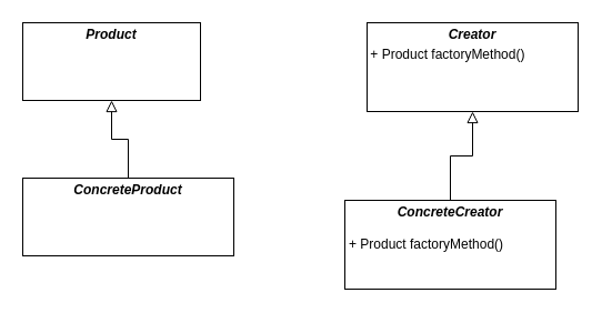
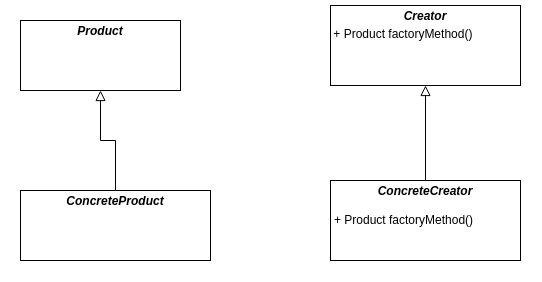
- <mxCell id="7" value="&lt;p style=&quot;margin: 4px 0px 0px ; text-align: center&quot;&gt;&lt;span style=&quot;text-align: left&quot;&gt;&lt;b&gt;&lt;i&gt;Creator&lt;/i&gt;&lt;/b&gt;&lt;/span&gt;&lt;/p&gt;&lt;p style=&quot;margin: 4px 0px 0px&quot;&gt;&lt;span&gt;&amp;nbsp;+ Product factoryMethod&lt;/span&gt;&lt;span&gt;()&lt;/span&gt;&lt;/p&gt;" style="verticalAlign=top;align=left;overflow=fill;fontSize=12;fontFamily=Helvetica;html=1;rounded=0;shadow=0;comic=0;labelBackgroundColor=none;strokeWidth=1" vertex="1" parent="1"><mxGeometry x="330" y="20" width="190" height="80" as="geometry" /></mxCell>
+ <mxCell id="7" value="&lt;p style=&quot;margin: 4px 0px 0px ; text-align: center&quot;&gt;&lt;span style=&quot;text-align: left&quot;&gt;&lt;b&gt;&lt;i&gt;Creator&lt;/i&gt;&lt;/b&gt;&lt;/span&gt;&lt;/p&gt;&lt;p style=&quot;margin: 4px 0px 0px&quot;&gt;&lt;span&gt;&amp;nbsp;+ Product factoryMethod&lt;/span&gt;&lt;span&gt;()&lt;/span&gt;&lt;/p&gt;" style="verticalAlign=top;align=left;overflow=fill;fontSize=12;fontFamily=Helvetica;html=1;rounded=0;shadow=0;comic=0;labelBackgroundColor=none;strokeWidth=1" vertex="1" parent="1"><mxGeometry x="330" y="5" width="190" height="80" as="geometry" /></mxCell>
- <mxCell id="4" value="&lt;p style=&quot;margin: 0px ; margin-top: 4px ; text-align: center&quot;&gt;&lt;b&gt;&lt;i&gt;ConcreteProduct&lt;/i&gt;&lt;/b&gt;&lt;/p&gt;" style="verticalAlign=top;align=left;overflow=fill;fontSize=12;fontFamily=Helvetica;html=1;rounded=0;shadow=0;comic=0;labelBackgroundColor=none;strokeWidth=1" parent="1" vertex="1"><mxGeometry x="20" y="160" width="190" height="70" as="geometry" /></mxCell>
+ <mxCell id="4" value="&lt;p style=&quot;margin: 0px ; margin-top: 4px ; text-align: center&quot;&gt;&lt;b&gt;&lt;i&gt;ConcreteProduct&lt;/i&gt;&lt;/b&gt;&lt;/p&gt;" style="verticalAlign=top;align=left;overflow=fill;fontSize=12;fontFamily=Helvetica;html=1;rounded=0;shadow=0;comic=0;labelBackgroundColor=none;strokeWidth=1" parent="1" vertex="1"><mxGeometry x="20" y="190" width="190" height="70" as="geometry" /></mxCell>
- <mxCell id="6" value="&lt;p style=&quot;margin: 0px ; margin-top: 4px ; text-align: center&quot;&gt;&lt;b&gt;&lt;i&gt;ConcreteCreator&lt;/i&gt;&lt;/b&gt;&lt;/p&gt;&lt;p style=&quot;margin: 0px 0px 0px 4px&quot;&gt;&lt;br&gt;&lt;/p&gt;&lt;p style=&quot;margin: 0px 0px 0px 4px&quot;&gt;+ Product factoryMethod()&lt;br&gt;&lt;/p&gt;&lt;p style=&quot;margin: 0px 0px 0px 4px&quot;&gt;&lt;br&gt;&lt;/p&gt;" style="verticalAlign=top;align=left;overflow=fill;fontSize=12;fontFamily=Helvetica;html=1;rounded=0;shadow=0;comic=0;labelBackgroundColor=none;strokeWidth=1" parent="1" vertex="1"><mxGeometry x="310" y="180" width="190" height="80" as="geometry" /></mxCell>
+ <mxCell id="6" value="&lt;p style=&quot;margin: 0px ; margin-top: 4px ; text-align: center&quot;&gt;&lt;b&gt;&lt;i&gt;ConcreteCreator&lt;/i&gt;&lt;/b&gt;&lt;/p&gt;&lt;p style=&quot;margin: 0px 0px 0px 4px&quot;&gt;&lt;br&gt;&lt;/p&gt;&lt;p style=&quot;margin: 0px 0px 0px 4px&quot;&gt;+ Product factoryMethod()&lt;br&gt;&lt;/p&gt;&lt;p style=&quot;margin: 0px 0px 0px 4px&quot;&gt;&lt;br&gt;&lt;/p&gt;" style="verticalAlign=top;align=left;overflow=fill;fontSize=12;fontFamily=Helvetica;html=1;rounded=0;shadow=0;comic=0;labelBackgroundColor=none;strokeWidth=1" parent="1" vertex="1"><mxGeometry x="330" y="180" width="190" height="80" as="geometry" /></mxCell>
